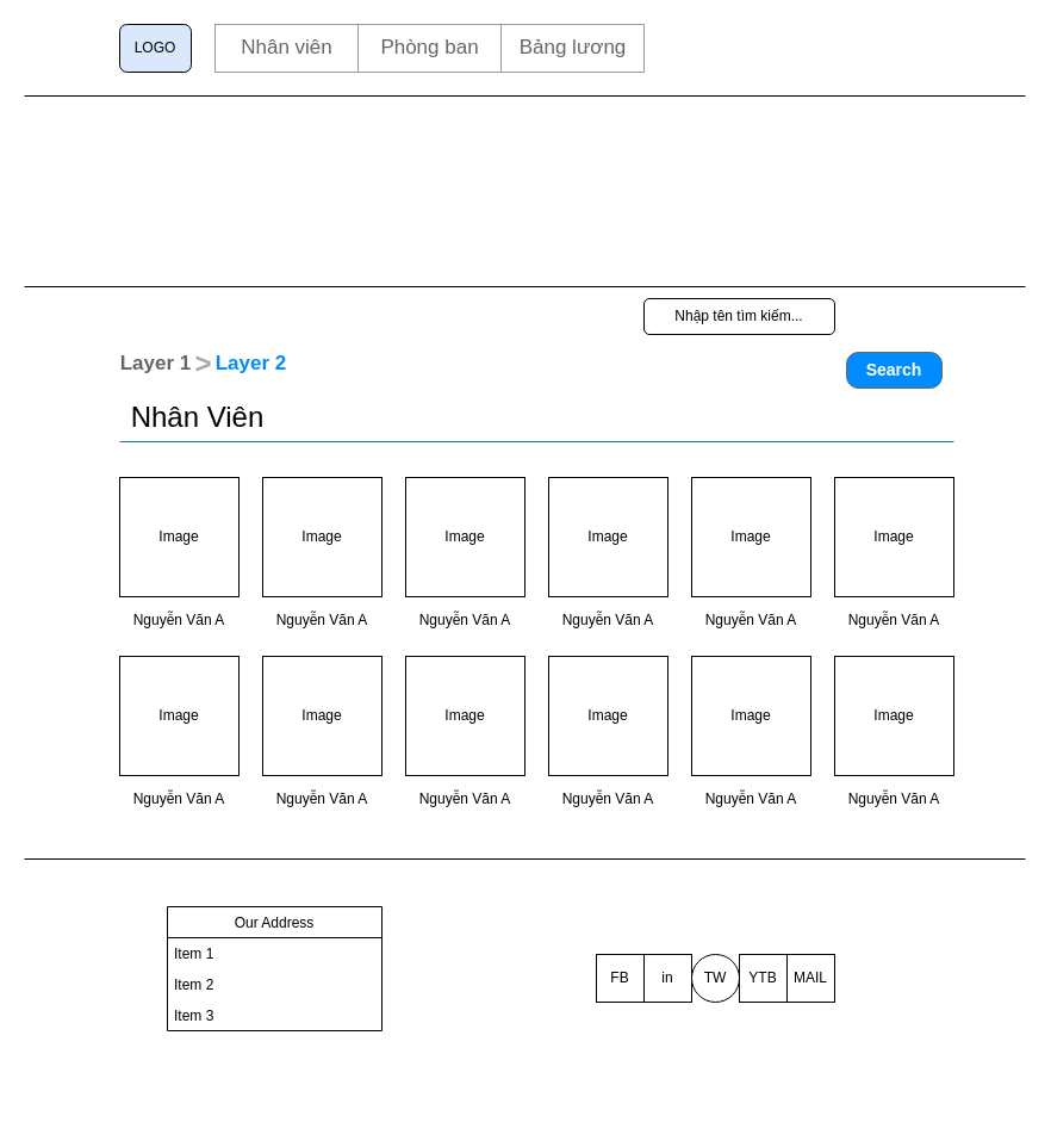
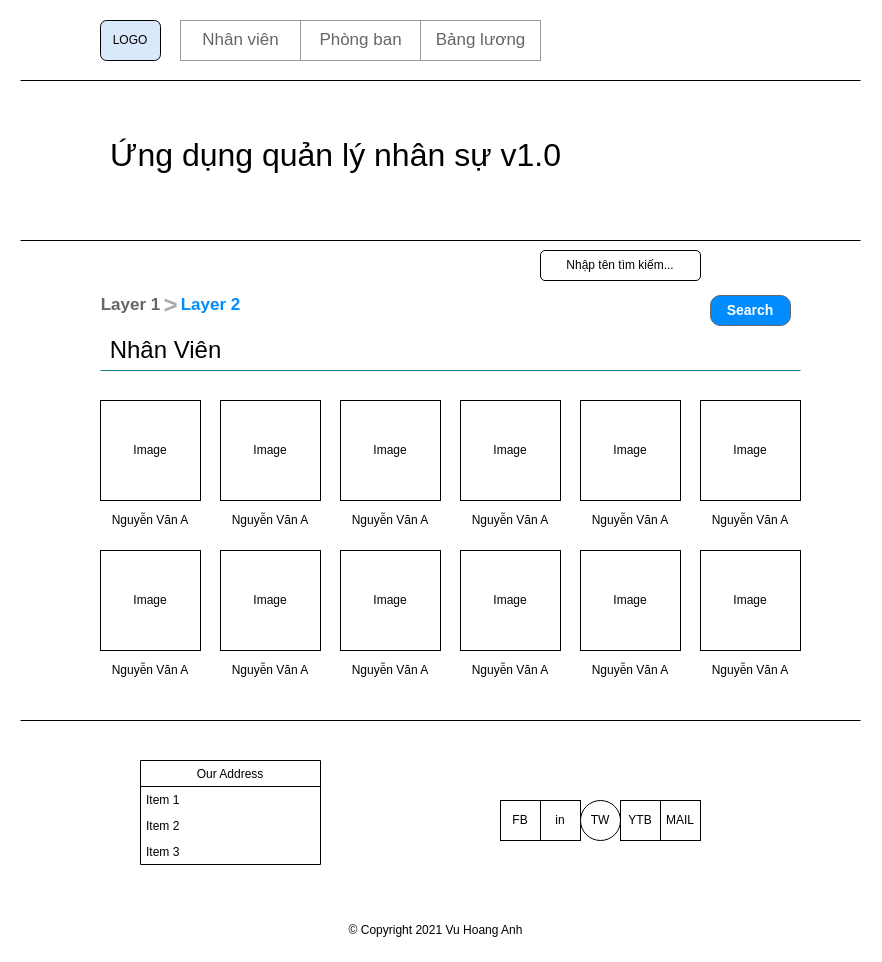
+ <mxCell id="9" value="&lt;font style=&quot;font-size: 32px&quot;&gt;Ứng dụng quản lý nhân sự v1.0&lt;/font&gt;" style="text;html=1;align=center;verticalAlign=middle;resizable=0;points=[];autosize=1;strokeColor=none;fontSize=32;" vertex="1" parent="1"><mxGeometry x="100" y="135" width="470" height="40" as="geometry" /></mxCell>
+ <mxCell id="64" value="© Copyright 2021 Vu Hoang Anh" style="text;html=1;align=center;verticalAlign=middle;resizable=0;points=[];autosize=1;strokeColor=none;" vertex="1" parent="1"><mxGeometry x="340" y="920" width="190" height="20" as="geometry" /></mxCell>
